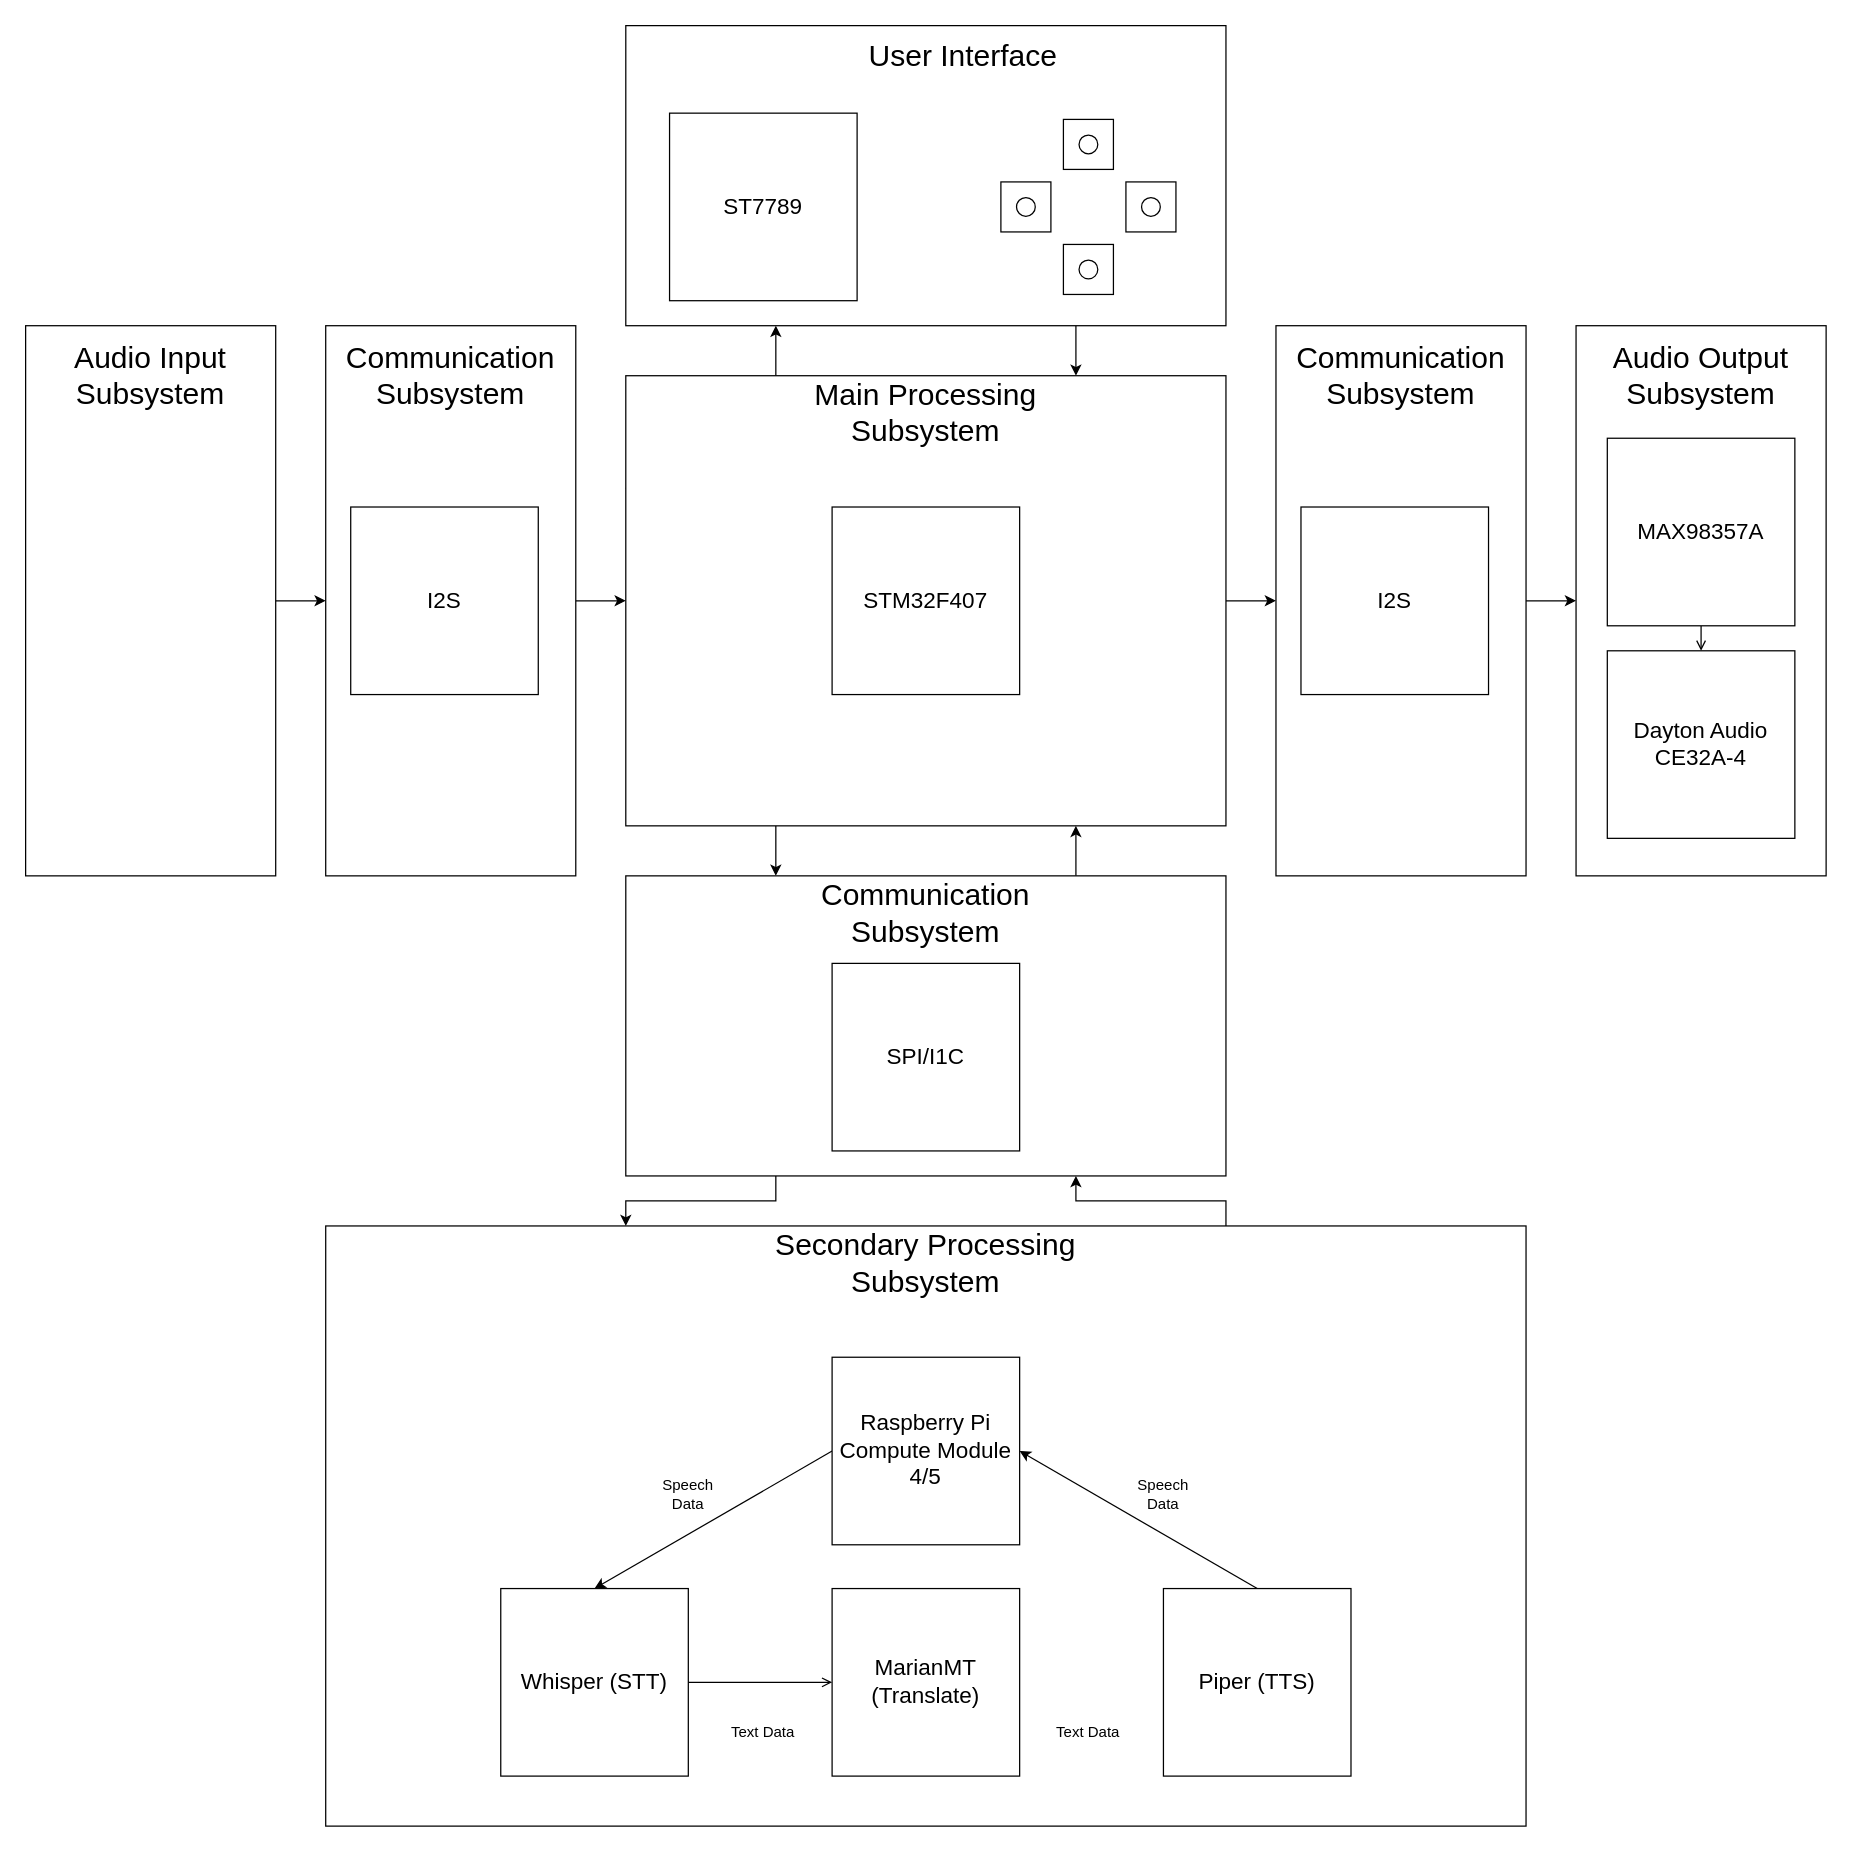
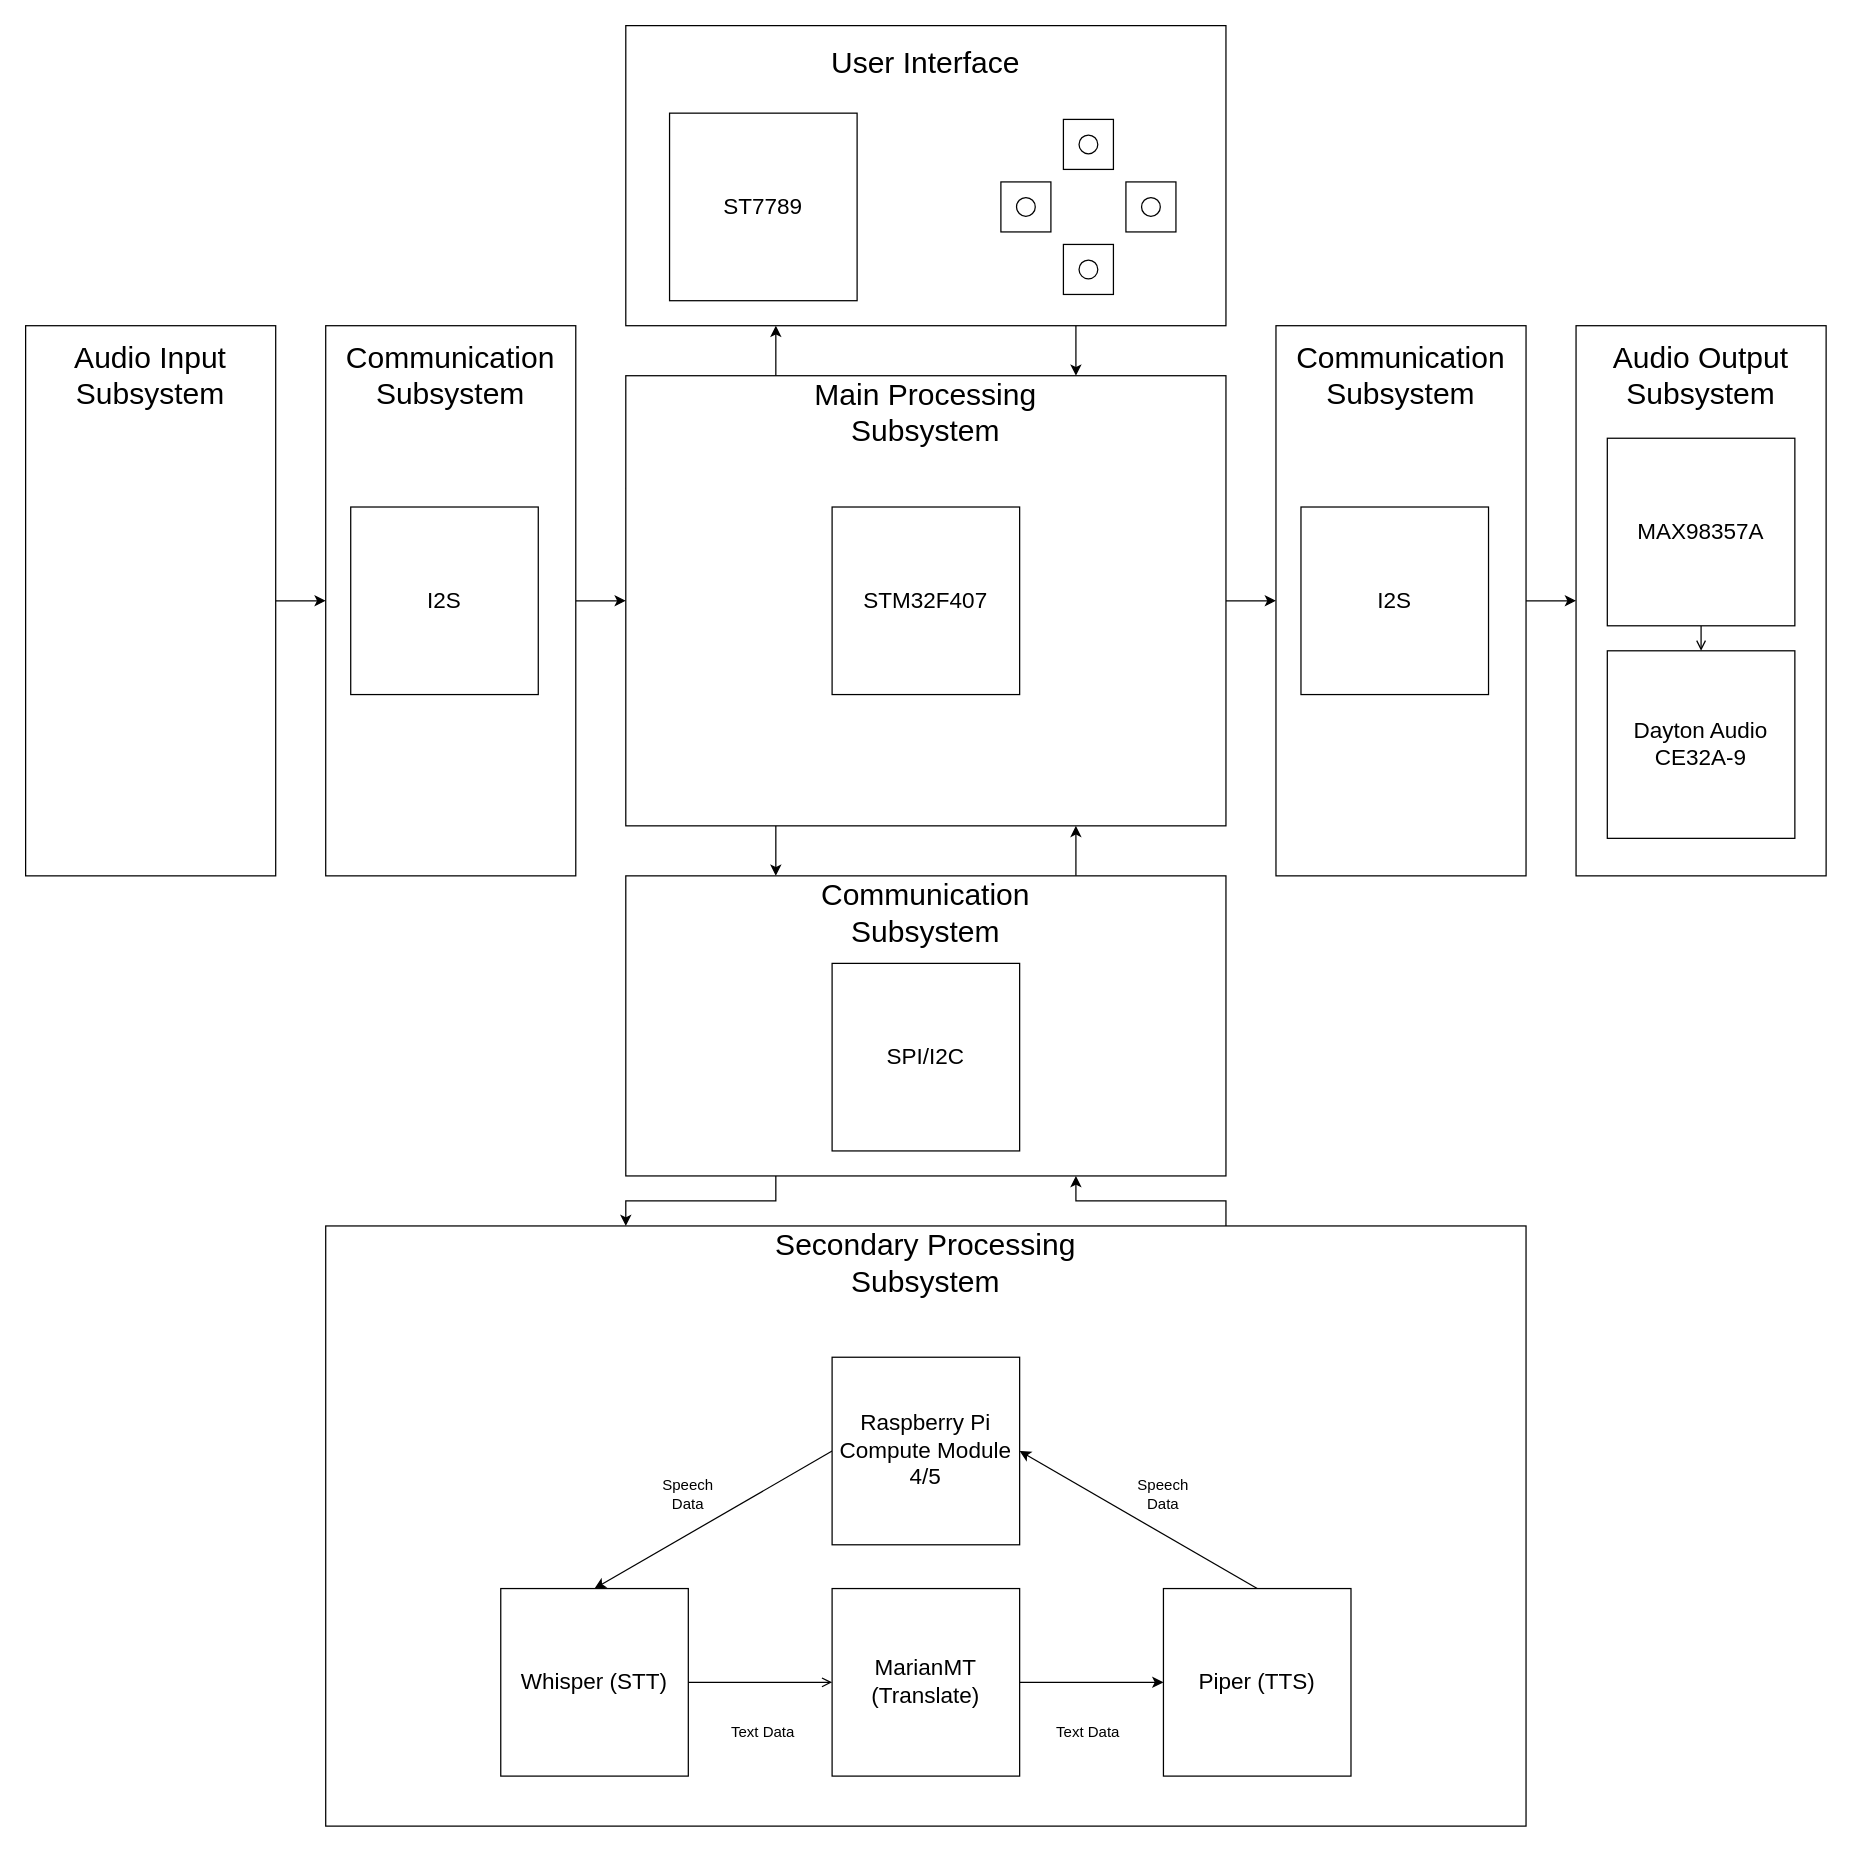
- <mxCell id="47" value="&lt;font style=&quot;font-size: 24px;&quot;&gt;User Interface&lt;/font&gt;" style="text;html=1;align=center;verticalAlign=middle;whiteSpace=wrap;rounded=0;" vertex="1" parent="1"><mxGeometry x="675" y="25" width="190" height="40" as="geometry" /></mxCell>
+ <mxCell id="47" value="&lt;font style=&quot;font-size: 24px;&quot;&gt;User Interface&lt;/font&gt;" style="text;html=1;align=center;verticalAlign=middle;whiteSpace=wrap;rounded=0;" vertex="1" parent="1"><mxGeometry x="645" y="30" width="190" height="40" as="geometry" /></mxCell>
- <mxCell id="20" value="&lt;font style=&quot;font-size: 18px;&quot;&gt;Dayton Audio CE32A-4&lt;/font&gt;" style="whiteSpace=wrap;html=1;aspect=fixed;movable=1;resizable=1;rotatable=1;deletable=1;editable=1;locked=0;connectable=1;" vertex="1" parent="1"><mxGeometry x="1285" y="520" width="150" height="150" as="geometry" /></mxCell>
+ <mxCell id="20" value="&lt;font style=&quot;font-size: 18px;&quot;&gt;Dayton Audio CE32A-9&lt;/font&gt;" style="whiteSpace=wrap;html=1;aspect=fixed;movable=1;resizable=1;rotatable=1;deletable=1;editable=1;locked=0;connectable=1;" vertex="1" parent="1"><mxGeometry x="1285" y="520" width="150" height="150" as="geometry" /></mxCell>
- <mxCell id="21" value="&lt;font style=&quot;font-size: 18px;&quot;&gt;SPI/I1C&lt;/font&gt;" style="whiteSpace=wrap;html=1;aspect=fixed;movable=1;resizable=1;rotatable=1;deletable=1;editable=1;locked=0;connectable=1;" vertex="1" parent="1"><mxGeometry x="665" y="770" width="150" height="150" as="geometry" /></mxCell>
+ <mxCell id="21" value="&lt;font style=&quot;font-size: 18px;&quot;&gt;SPI/I2C&lt;/font&gt;" style="whiteSpace=wrap;html=1;aspect=fixed;movable=1;resizable=1;rotatable=1;deletable=1;editable=1;locked=0;connectable=1;" vertex="1" parent="1"><mxGeometry x="665" y="770" width="150" height="150" as="geometry" /></mxCell>
+ <mxCell id="35" style="edgeStyle=orthogonalEdgeStyle;rounded=0;orthogonalLoop=1;jettySize=auto;html=1;exitX=1;exitY=0.5;exitDx=0;exitDy=0;entryX=0;entryY=0.5;entryDx=0;entryDy=0;" edge="1" parent="1" source="36" target="40"><mxGeometry relative="1" as="geometry" /></mxCell>
